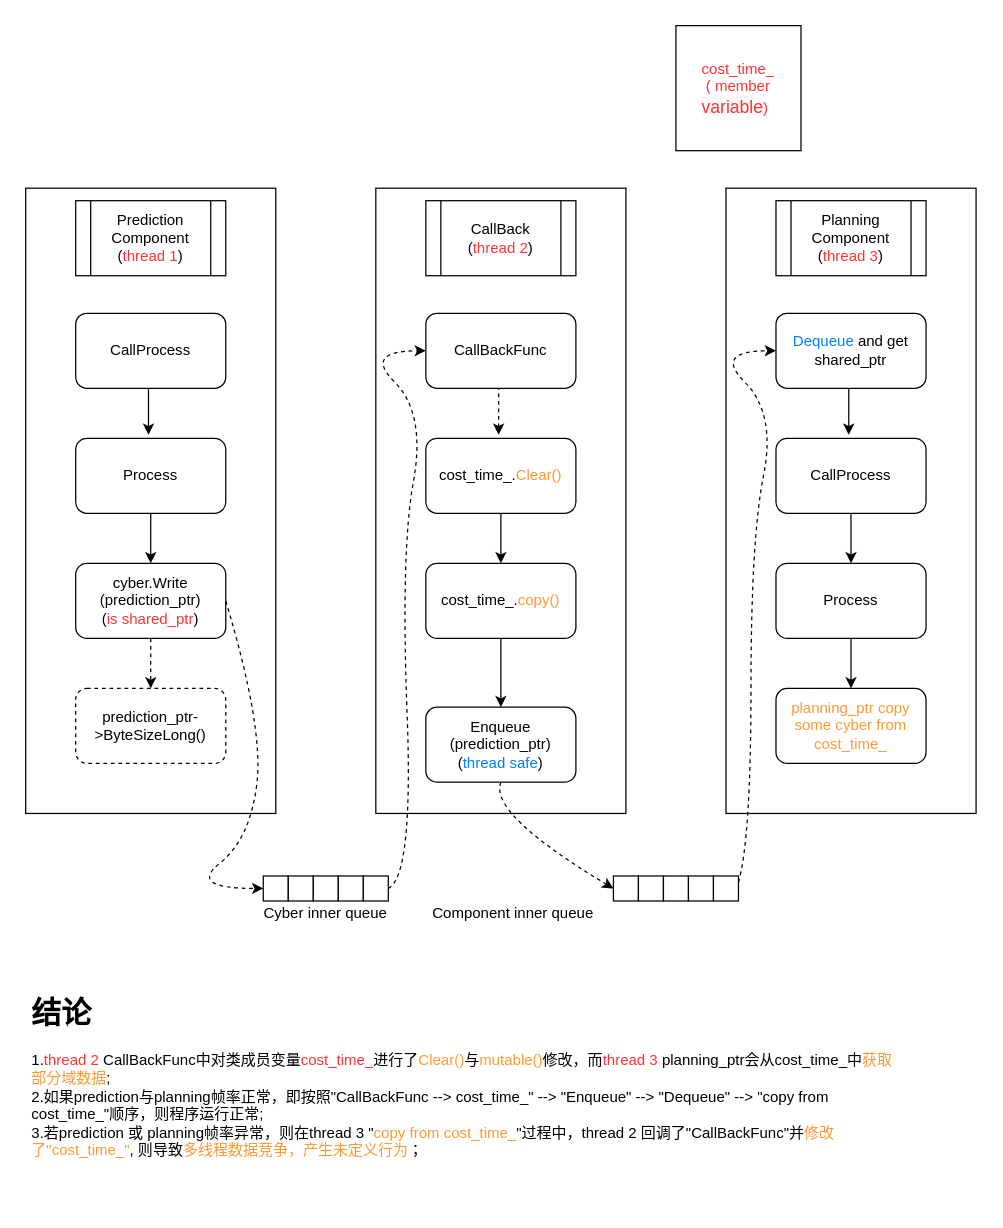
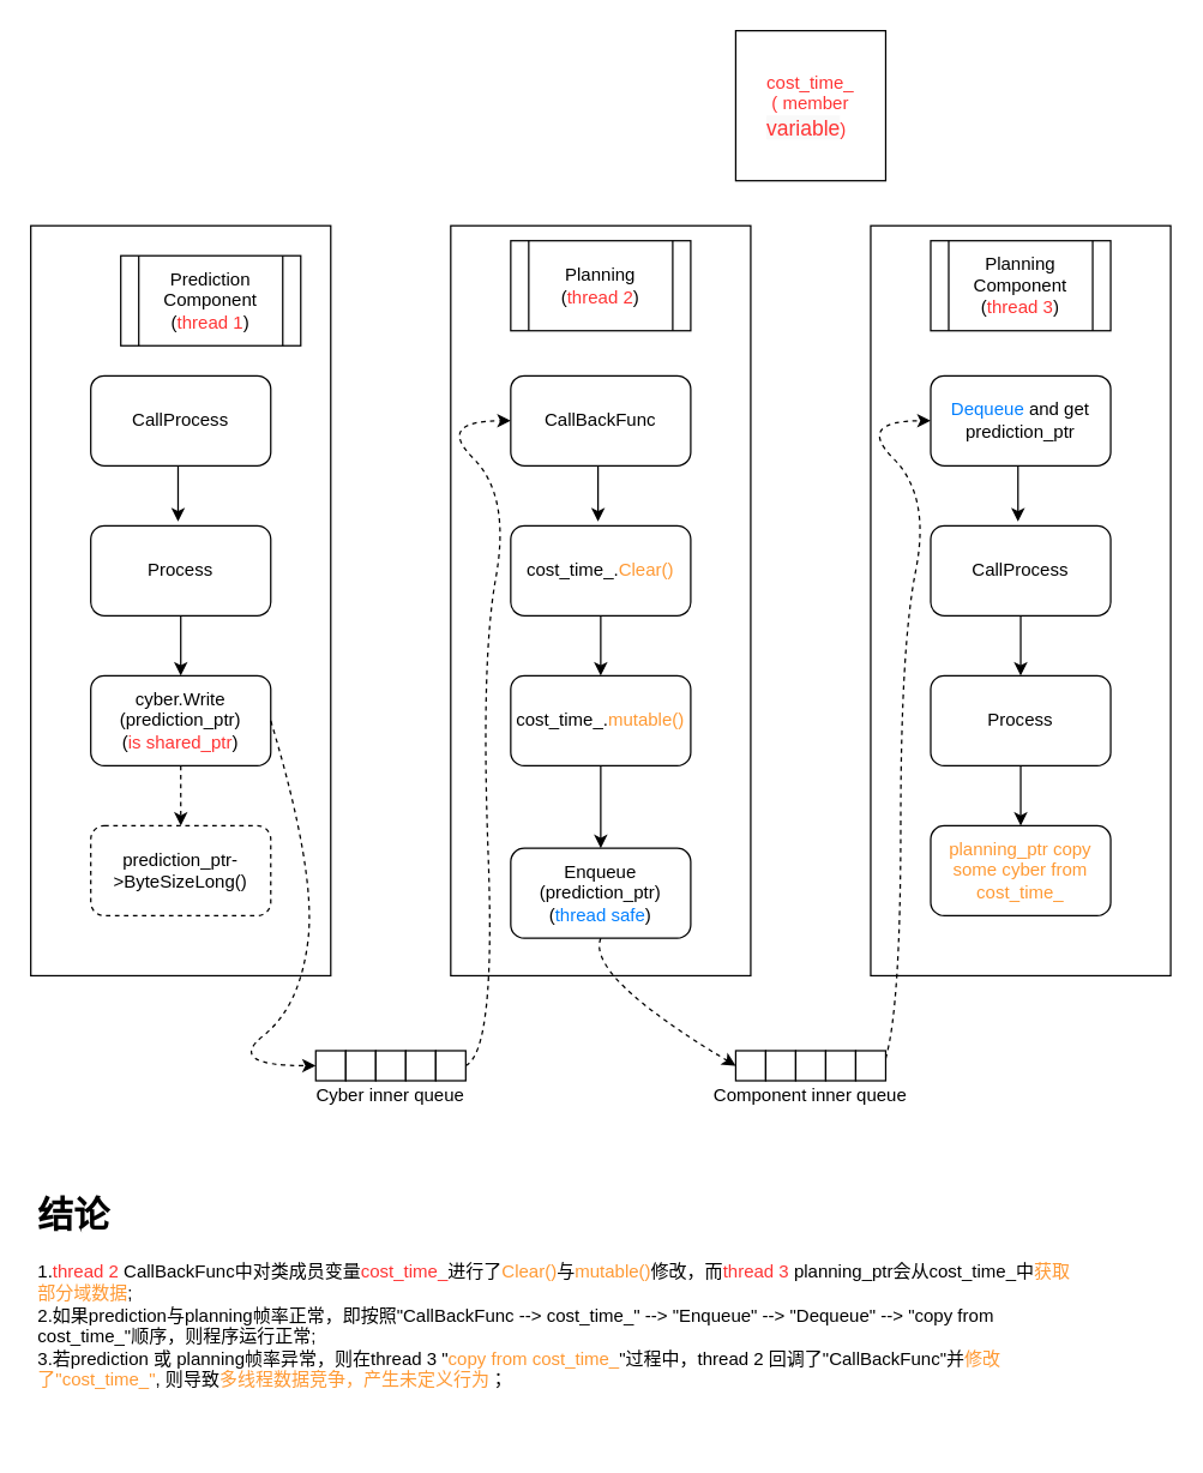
- <mxCell id="43" value="&lt;font color=&quot;#ff3333&quot;&gt;cost_time_&lt;br&gt;( member&lt;br&gt;&lt;/font&gt;&lt;div style=&quot;text-align: left&quot;&gt;&lt;font color=&quot;#ff3333&quot;&gt;&lt;font face=&quot;arial, pingfang sc, hiragino sans gb, stheiti, microsoft yahei, wenquanyi micro hei, sans-serif&quot;&gt;&lt;span style=&quot;font-size: 14px ; background-color: rgb(249 , 249 , 249)&quot;&gt;variable&lt;/span&gt;&lt;/font&gt;&lt;span&gt;)&lt;/span&gt;&lt;/font&gt;&lt;/div&gt;" style="whiteSpace=wrap;html=1;aspect=fixed;" vertex="1" parent="1"><mxGeometry x="540" y="20" width="100" height="100" as="geometry" /></mxCell>
+ <mxCell id="43" value="&lt;font color=&quot;#ff3333&quot;&gt;cost_time_&lt;br&gt;( member&lt;br&gt;&lt;/font&gt;&lt;div style=&quot;text-align: left&quot;&gt;&lt;font color=&quot;#ff3333&quot;&gt;&lt;font face=&quot;arial, pingfang sc, hiragino sans gb, stheiti, microsoft yahei, wenquanyi micro hei, sans-serif&quot;&gt;&lt;span style=&quot;font-size: 14px ; background-color: rgb(249 , 249 , 249)&quot;&gt;variable&lt;/span&gt;&lt;/font&gt;&lt;span&gt;)&lt;/span&gt;&lt;/font&gt;&lt;/div&gt;" style="whiteSpace=wrap;html=1;aspect=fixed;" vertex="1" parent="1"><mxGeometry x="490" y="20" width="100" height="100" as="geometry" /></mxCell>
- <mxCell id="3" value="Prediction Component&lt;br&gt;(&lt;font color=&quot;#ff3333&quot;&gt;thread 1&lt;/font&gt;)" style="shape=process;whiteSpace=wrap;html=1;backgroundOutline=1;" vertex="1" parent="1"><mxGeometry x="60" y="160" width="120" height="60" as="geometry" /></mxCell>
+ <mxCell id="3" value="Prediction Component&lt;br&gt;(&lt;font color=&quot;#ff3333&quot;&gt;thread 1&lt;/font&gt;)" style="shape=process;whiteSpace=wrap;html=1;backgroundOutline=1;" vertex="1" parent="1"><mxGeometry x="80" y="170" width="120" height="60" as="geometry" /></mxCell>
- <mxCell id="12" value="CallBack&lt;br&gt;(&lt;font color=&quot;#ff3333&quot;&gt;thread 2&lt;/font&gt;)" style="shape=process;whiteSpace=wrap;html=1;backgroundOutline=1;" vertex="1" parent="1"><mxGeometry x="340" y="160" width="120" height="60" as="geometry" /></mxCell>
+ <mxCell id="12" value="Planning&lt;br&gt;(&lt;font color=&quot;#ff3333&quot;&gt;thread 2&lt;/font&gt;)" style="shape=process;whiteSpace=wrap;html=1;backgroundOutline=1;" vertex="1" parent="1"><mxGeometry x="340" y="160" width="120" height="60" as="geometry" /></mxCell>
- <mxCell id="21" value="&lt;font color=&quot;#007fff&quot;&gt;Dequeue&lt;/font&gt; and get&lt;br&gt;shared_ptr" style="rounded=1;whiteSpace=wrap;html=1;" vertex="1" parent="1"><mxGeometry x="620" y="250" width="120" height="60" as="geometry" /></mxCell>
+ <mxCell id="21" value="&lt;font color=&quot;#007fff&quot;&gt;Dequeue&lt;/font&gt; and get&lt;br&gt;prediction_ptr" style="rounded=1;whiteSpace=wrap;html=1;" vertex="1" parent="1"><mxGeometry x="620" y="250" width="120" height="60" as="geometry" /></mxCell>
- <mxCell id="13" style="edgeStyle=orthogonalEdgeStyle;rounded=0;orthogonalLoop=1;jettySize=auto;html=1;exitX=0.5;exitY=1;exitDx=0;exitDy=0;entryX=0.485;entryY=-0.046;entryDx=0;entryDy=0;entryPerimeter=0;dashed=1;" edge="1" parent="1" source="14" target="16"><mxGeometry relative="1" as="geometry" /></mxCell>
+ <mxCell id="13" style="edgeStyle=orthogonalEdgeStyle;rounded=0;orthogonalLoop=1;jettySize=auto;html=1;exitX=0.5;exitY=1;exitDx=0;exitDy=0;entryX=0.485;entryY=-0.046;entryDx=0;entryDy=0;entryPerimeter=0;" edge="1" parent="1" source="14" target="16"><mxGeometry relative="1" as="geometry" /></mxCell>
- <mxCell id="45" value="cost_time_.&lt;font color=&quot;#ff9933&quot;&gt;copy()&lt;/font&gt;" style="rounded=1;whiteSpace=wrap;html=1;" vertex="1" parent="1"><mxGeometry x="340" y="450" width="120" height="60" as="geometry" /></mxCell>
+ <mxCell id="45" value="cost_time_.&lt;font color=&quot;#ff9933&quot;&gt;mutable()&lt;/font&gt;" style="rounded=1;whiteSpace=wrap;html=1;" vertex="1" parent="1"><mxGeometry x="340" y="450" width="120" height="60" as="geometry" /></mxCell>
- <mxCell id="40" value="Component inner queue" style="text;html=1;strokeColor=none;fillColor=none;align=center;verticalAlign=middle;whiteSpace=wrap;rounded=0;" vertex="1" parent="1"><mxGeometry x="340" y="720" width="140" height="20" as="geometry" /></mxCell>
+ <mxCell id="40" value="Component inner queue" style="text;html=1;strokeColor=none;fillColor=none;align=center;verticalAlign=middle;whiteSpace=wrap;rounded=0;" vertex="1" parent="1"><mxGeometry x="470" y="720" width="140" height="20" as="geometry" /></mxCell>
